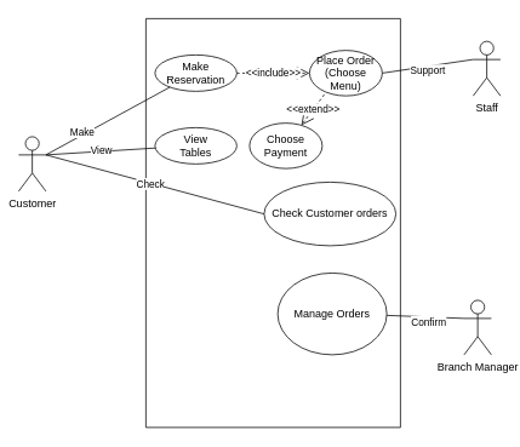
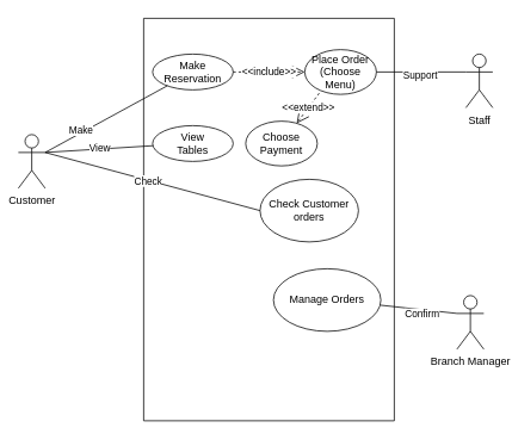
- <mxCell id="4" value="Staff" style="shape=umlActor;verticalLabelPosition=bottom;verticalAlign=top;html=1;outlineConnect=0;" vertex="1" parent="1"><mxGeometry x="520" y="45" width="30" height="60" as="geometry" /></mxCell>
+ <mxCell id="4" value="Staff" style="shape=umlActor;verticalLabelPosition=bottom;verticalAlign=top;html=1;outlineConnect=0;" vertex="1" parent="1"><mxGeometry x="520" y="60" width="30" height="60" as="geometry" /></mxCell>
- <mxCell id="13" value="Check Customer orders" style="ellipse;whiteSpace=wrap;html=1;" vertex="1" parent="5"><mxGeometry x="130" y="180" width="145" height="70" as="geometry" /></mxCell>
+ <mxCell id="13" value="Check Customer orders" style="ellipse;whiteSpace=wrap;html=1;" vertex="1" parent="5"><mxGeometry x="130" y="180" width="110" height="70" as="geometry" /></mxCell>
- <mxCell id="8" value="Manage Orders" style="ellipse;whiteSpace=wrap;html=1;" vertex="1" parent="5"><mxGeometry x="145" y="280" width="120" height="90" as="geometry" /></mxCell>
+ <mxCell id="8" value="Manage Orders" style="ellipse;whiteSpace=wrap;html=1;" vertex="1" parent="5"><mxGeometry x="145" y="280" width="120" height="70" as="geometry" /></mxCell>
